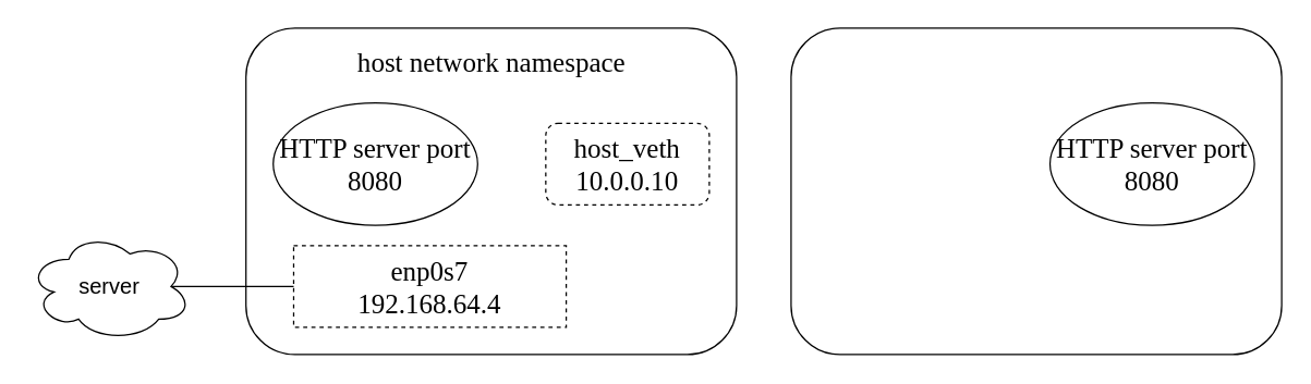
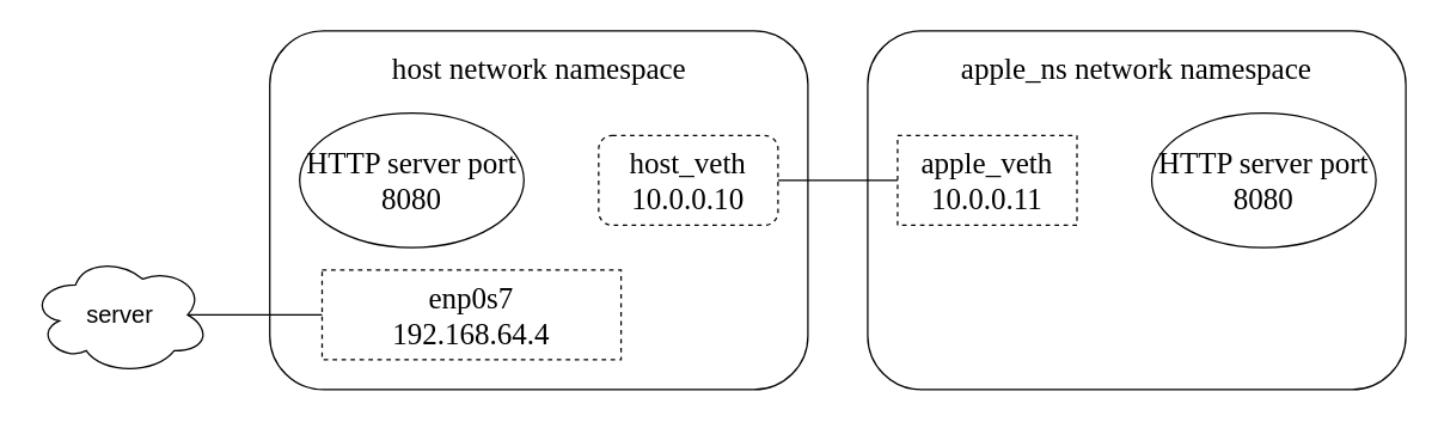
+ <mxCell id="6" value="apple_ns network namespace" style="text;html=1;strokeColor=none;fillColor=none;align=center;verticalAlign=middle;whiteSpace=wrap;rounded=0;fontSize=20;fontFamily=Architects Daughter;" vertex="1" parent="1"><mxGeometry x="596.25" y="30" width="327.5" height="30" as="geometry" /></mxCell>
+ <mxCell id="9" value="" style="endArrow=none;html=1;rounded=0;hachureGap=4;fontFamily=Architects Daughter;fontSource=https%3A%2F%2Ffonts.googleapis.com%2Fcss%3Ffamily%3DArchitects%2BDaughter;fontSize=16;exitX=1;exitY=0.5;exitDx=0;exitDy=0;entryX=0;entryY=0.5;entryDx=0;entryDy=0;" edge="1" parent="1" source="7" target="8"><mxGeometry width="50" height="50" relative="1" as="geometry"><mxPoint x="560" y="200" as="sourcePoint" /><mxPoint x="610" y="150" as="targetPoint" /></mxGeometry></mxCell>
+ <mxCell id="8" value="&lt;div&gt;apple_veth&lt;/div&gt;&lt;div&gt;10.0.0.11&lt;br&gt;&lt;/div&gt;" style="rounded=0;whiteSpace=wrap;html=1;hachureGap=4;fontFamily=Architects Daughter;fontSource=https%3A%2F%2Ffonts.googleapis.com%2Fcss%3Ffamily%3DArchitects%2BDaughter;fontSize=20;dashed=1;strokeColor=default;" vertex="1" parent="1"><mxGeometry x="600" y="90" width="120" height="60" as="geometry" /></mxCell>
